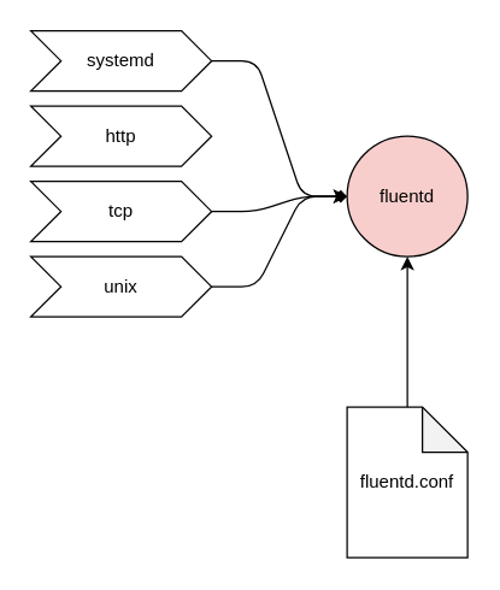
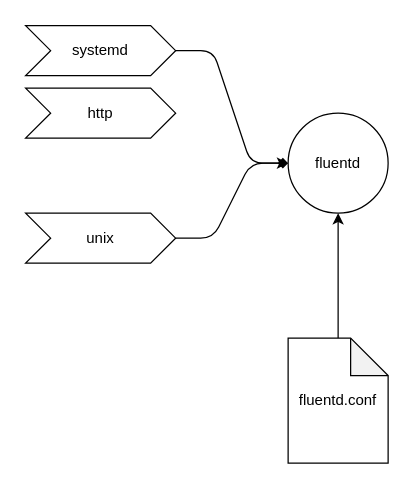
- <mxCell id="2" value="fluentd" style="ellipse;whiteSpace=wrap;html=1;aspect=fixed;fillColor=#f8cecc;" vertex="1" parent="1"><mxGeometry x="230" y="90" width="80" height="80" as="geometry" /></mxCell>
+ <mxCell id="2" value="fluentd" style="ellipse;whiteSpace=wrap;html=1;aspect=fixed;" vertex="1" parent="1"><mxGeometry x="230" y="90" width="80" height="80" as="geometry" /></mxCell>
- <mxCell id="6" style="edgeStyle=entityRelationEdgeStyle;html=1;exitX=1;exitY=0.5;exitDx=0;exitDy=0;entryX=0;entryY=0.5;entryDx=0;entryDy=0;" edge="1" parent="1" source="7" target="2"><mxGeometry relative="1" as="geometry" /></mxCell>
- <mxCell id="7" value="tcp" style="shape=step;perimeter=stepPerimeter;whiteSpace=wrap;html=1;fixedSize=1;" vertex="1" parent="1"><mxGeometry x="20" y="120" width="120" height="40" as="geometry" /></mxCell>
